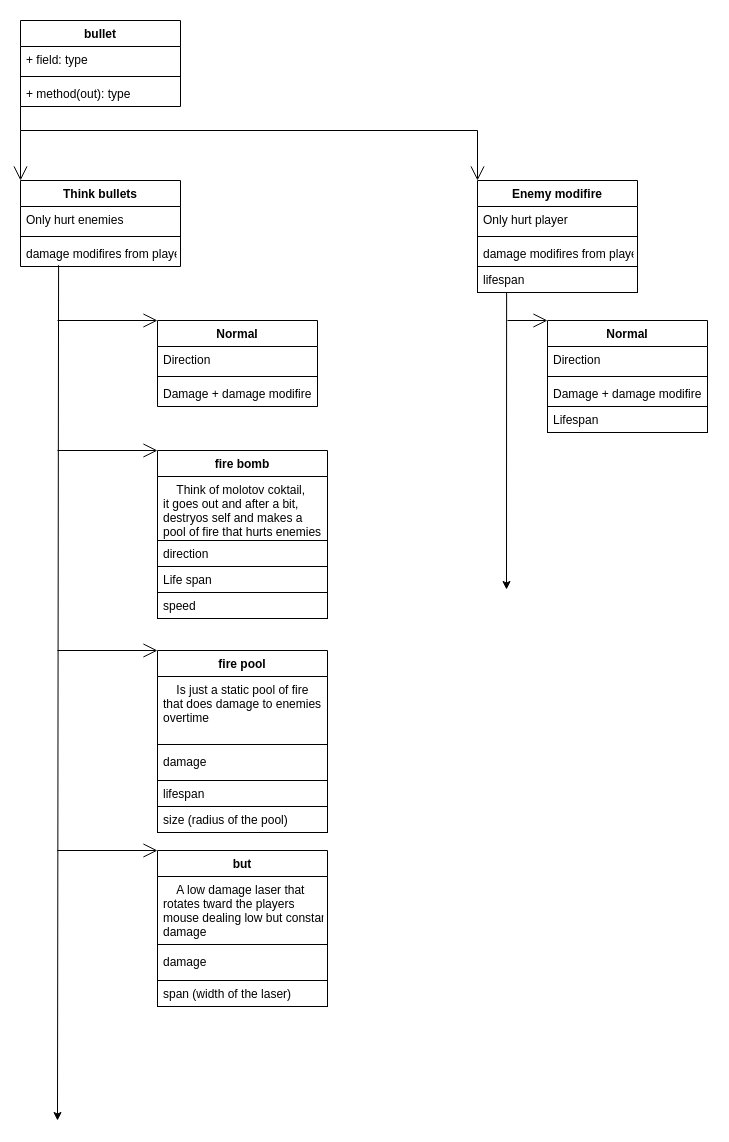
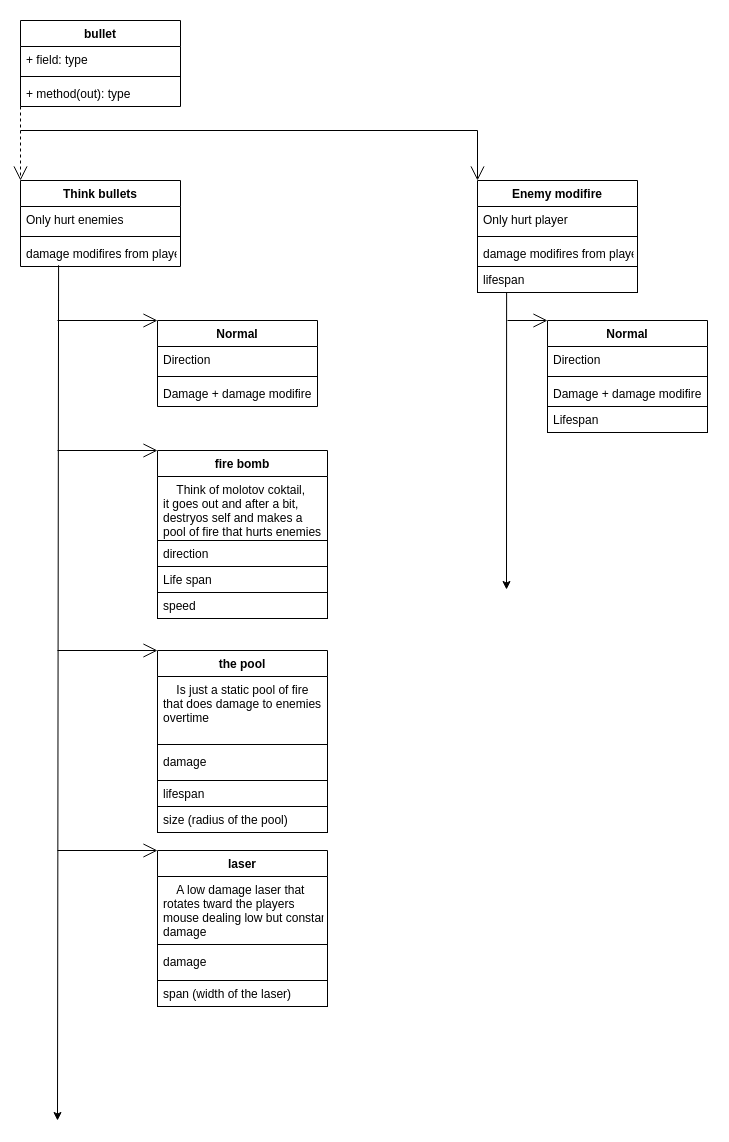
- <mxCell id="10" value="" style="endArrow=open;endFill=1;endSize=12;html=1;rounded=0;entryX=0;entryY=0;entryDx=0;entryDy=0;exitX=0;exitY=1;exitDx=0;exitDy=0;" parent="1" source="2" target="6" edge="1"><mxGeometry width="160" relative="1" as="geometry"><mxPoint x="17" y="100" as="sourcePoint" /><mxPoint x="207" y="440" as="targetPoint" /><Array as="points"><mxPoint x="20" y="130" /></Array></mxGeometry></mxCell>
+ <mxCell id="10" value="" style="endArrow=open;endFill=1;endSize=12;html=1;rounded=0;entryX=0;entryY=0;entryDx=0;entryDy=0;exitX=0;exitY=1;exitDx=0;exitDy=0;dashed=1;" parent="1" source="2" target="6" edge="1"><mxGeometry width="160" relative="1" as="geometry"><mxPoint x="17" y="100" as="sourcePoint" /><mxPoint x="207" y="440" as="targetPoint" /><Array as="points"><mxPoint x="20" y="130" /></Array></mxGeometry></mxCell>
- <mxCell id="30" value="fire pool" style="swimlane;fontStyle=1;align=center;verticalAlign=top;childLayout=stackLayout;horizontal=1;startSize=26;horizontalStack=0;resizeParent=1;resizeParentMax=0;resizeLast=0;collapsible=1;marginBottom=0;" parent="1" vertex="1"><mxGeometry x="157" y="650" width="170" height="182" as="geometry" /></mxCell>
+ <mxCell id="30" value="the pool" style="swimlane;fontStyle=1;align=center;verticalAlign=top;childLayout=stackLayout;horizontal=1;startSize=26;horizontalStack=0;resizeParent=1;resizeParentMax=0;resizeLast=0;collapsible=1;marginBottom=0;" parent="1" vertex="1"><mxGeometry x="157" y="650" width="170" height="182" as="geometry" /></mxCell>
- <mxCell id="43" value="but" style="swimlane;fontStyle=1;align=center;verticalAlign=top;childLayout=stackLayout;horizontal=1;startSize=26;horizontalStack=0;resizeParent=1;resizeParentMax=0;resizeLast=0;collapsible=1;marginBottom=0;" parent="1" vertex="1"><mxGeometry x="157" y="850" width="170" height="156" as="geometry" /></mxCell>
+ <mxCell id="43" value="laser" style="swimlane;fontStyle=1;align=center;verticalAlign=top;childLayout=stackLayout;horizontal=1;startSize=26;horizontalStack=0;resizeParent=1;resizeParentMax=0;resizeLast=0;collapsible=1;marginBottom=0;" parent="1" vertex="1"><mxGeometry x="157" y="850" width="170" height="156" as="geometry" /></mxCell>
